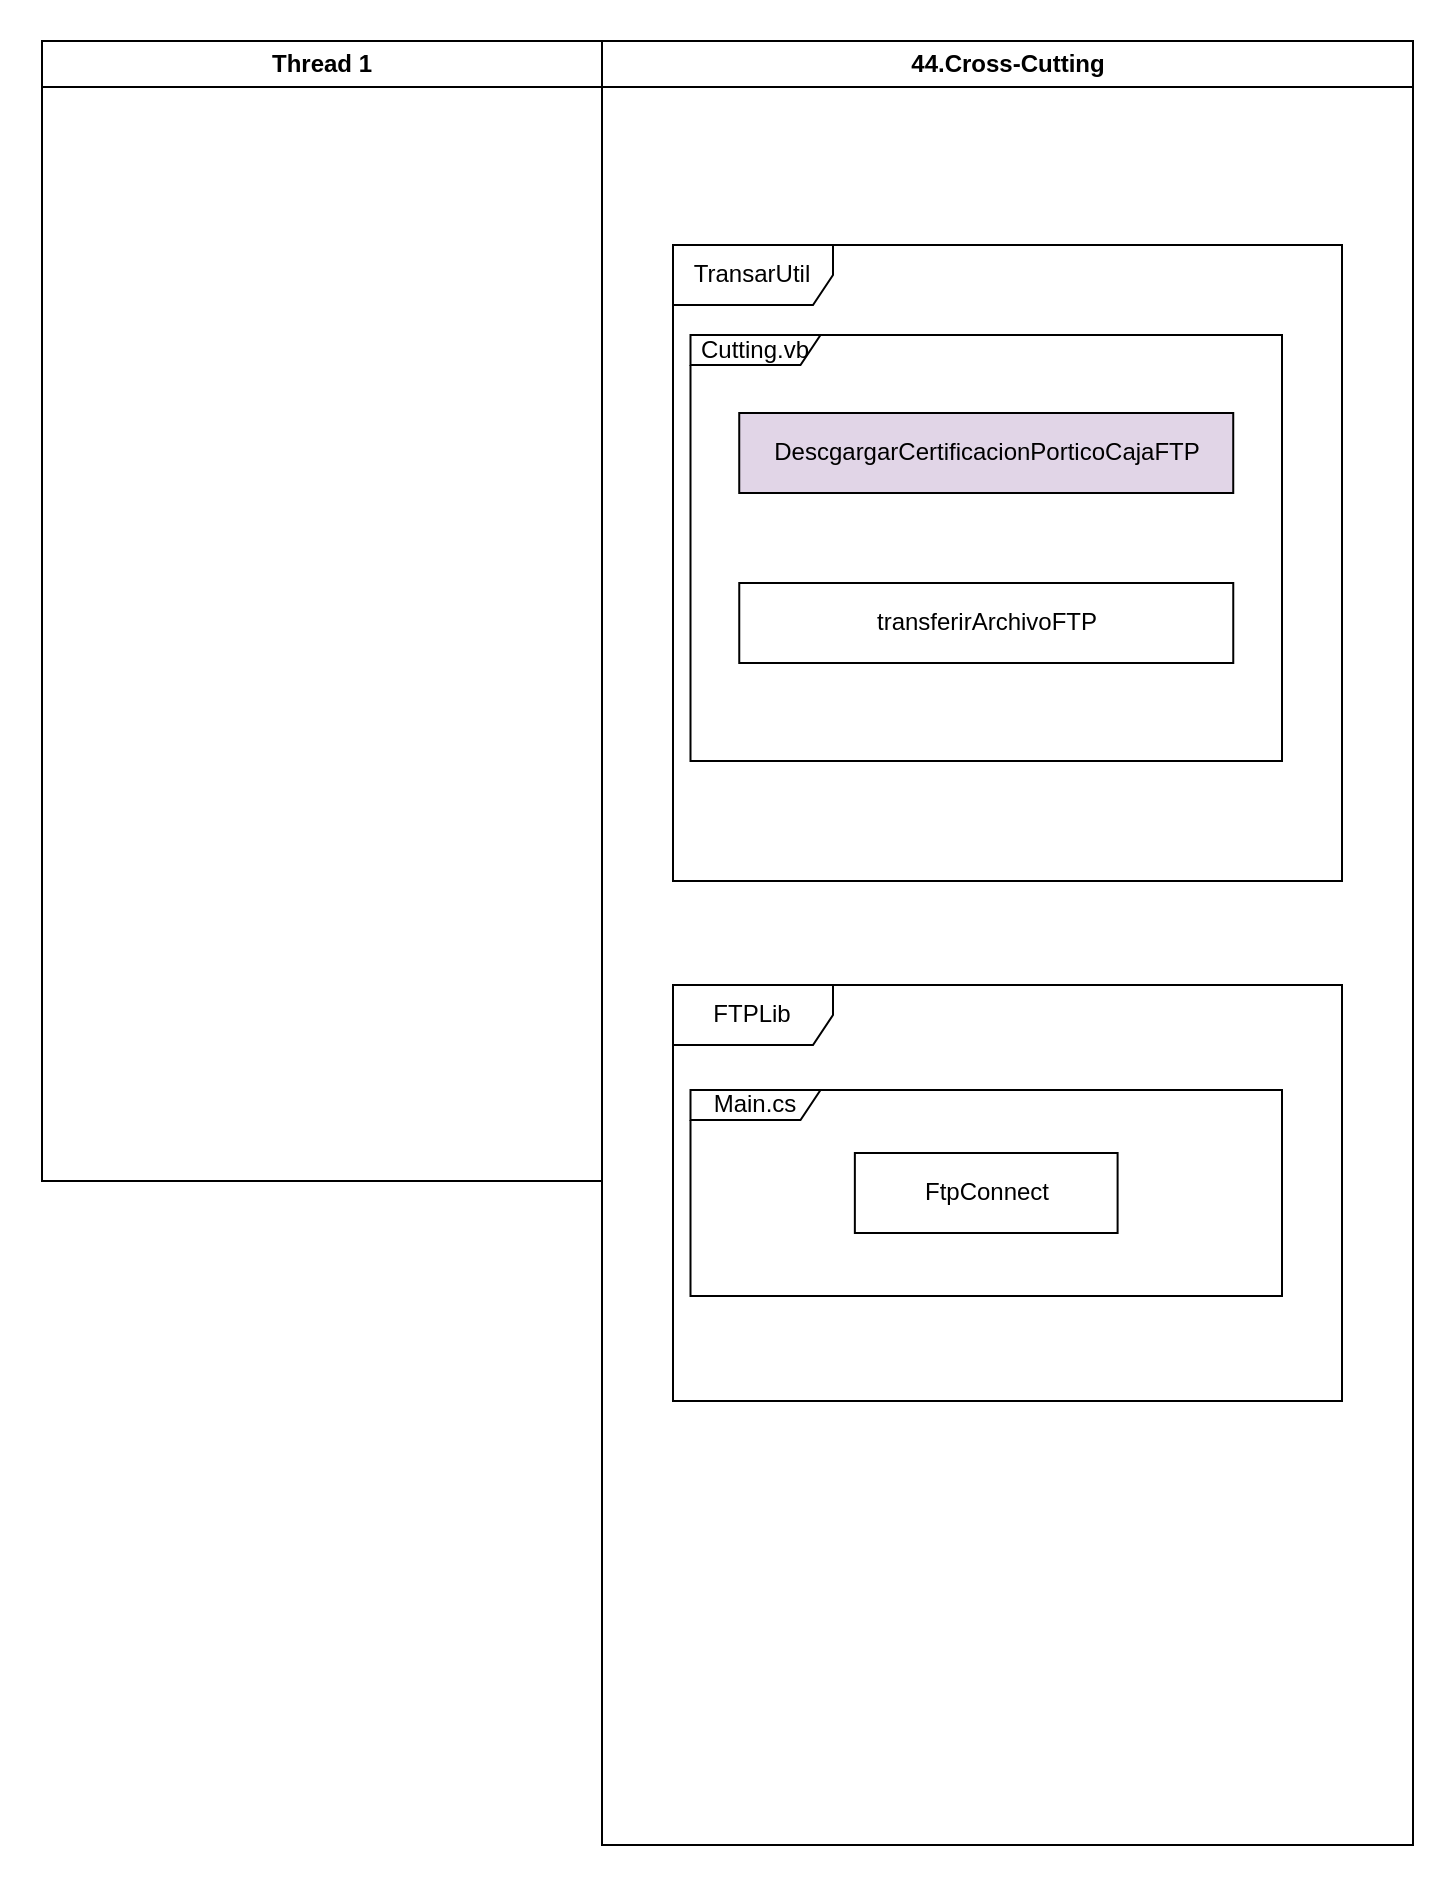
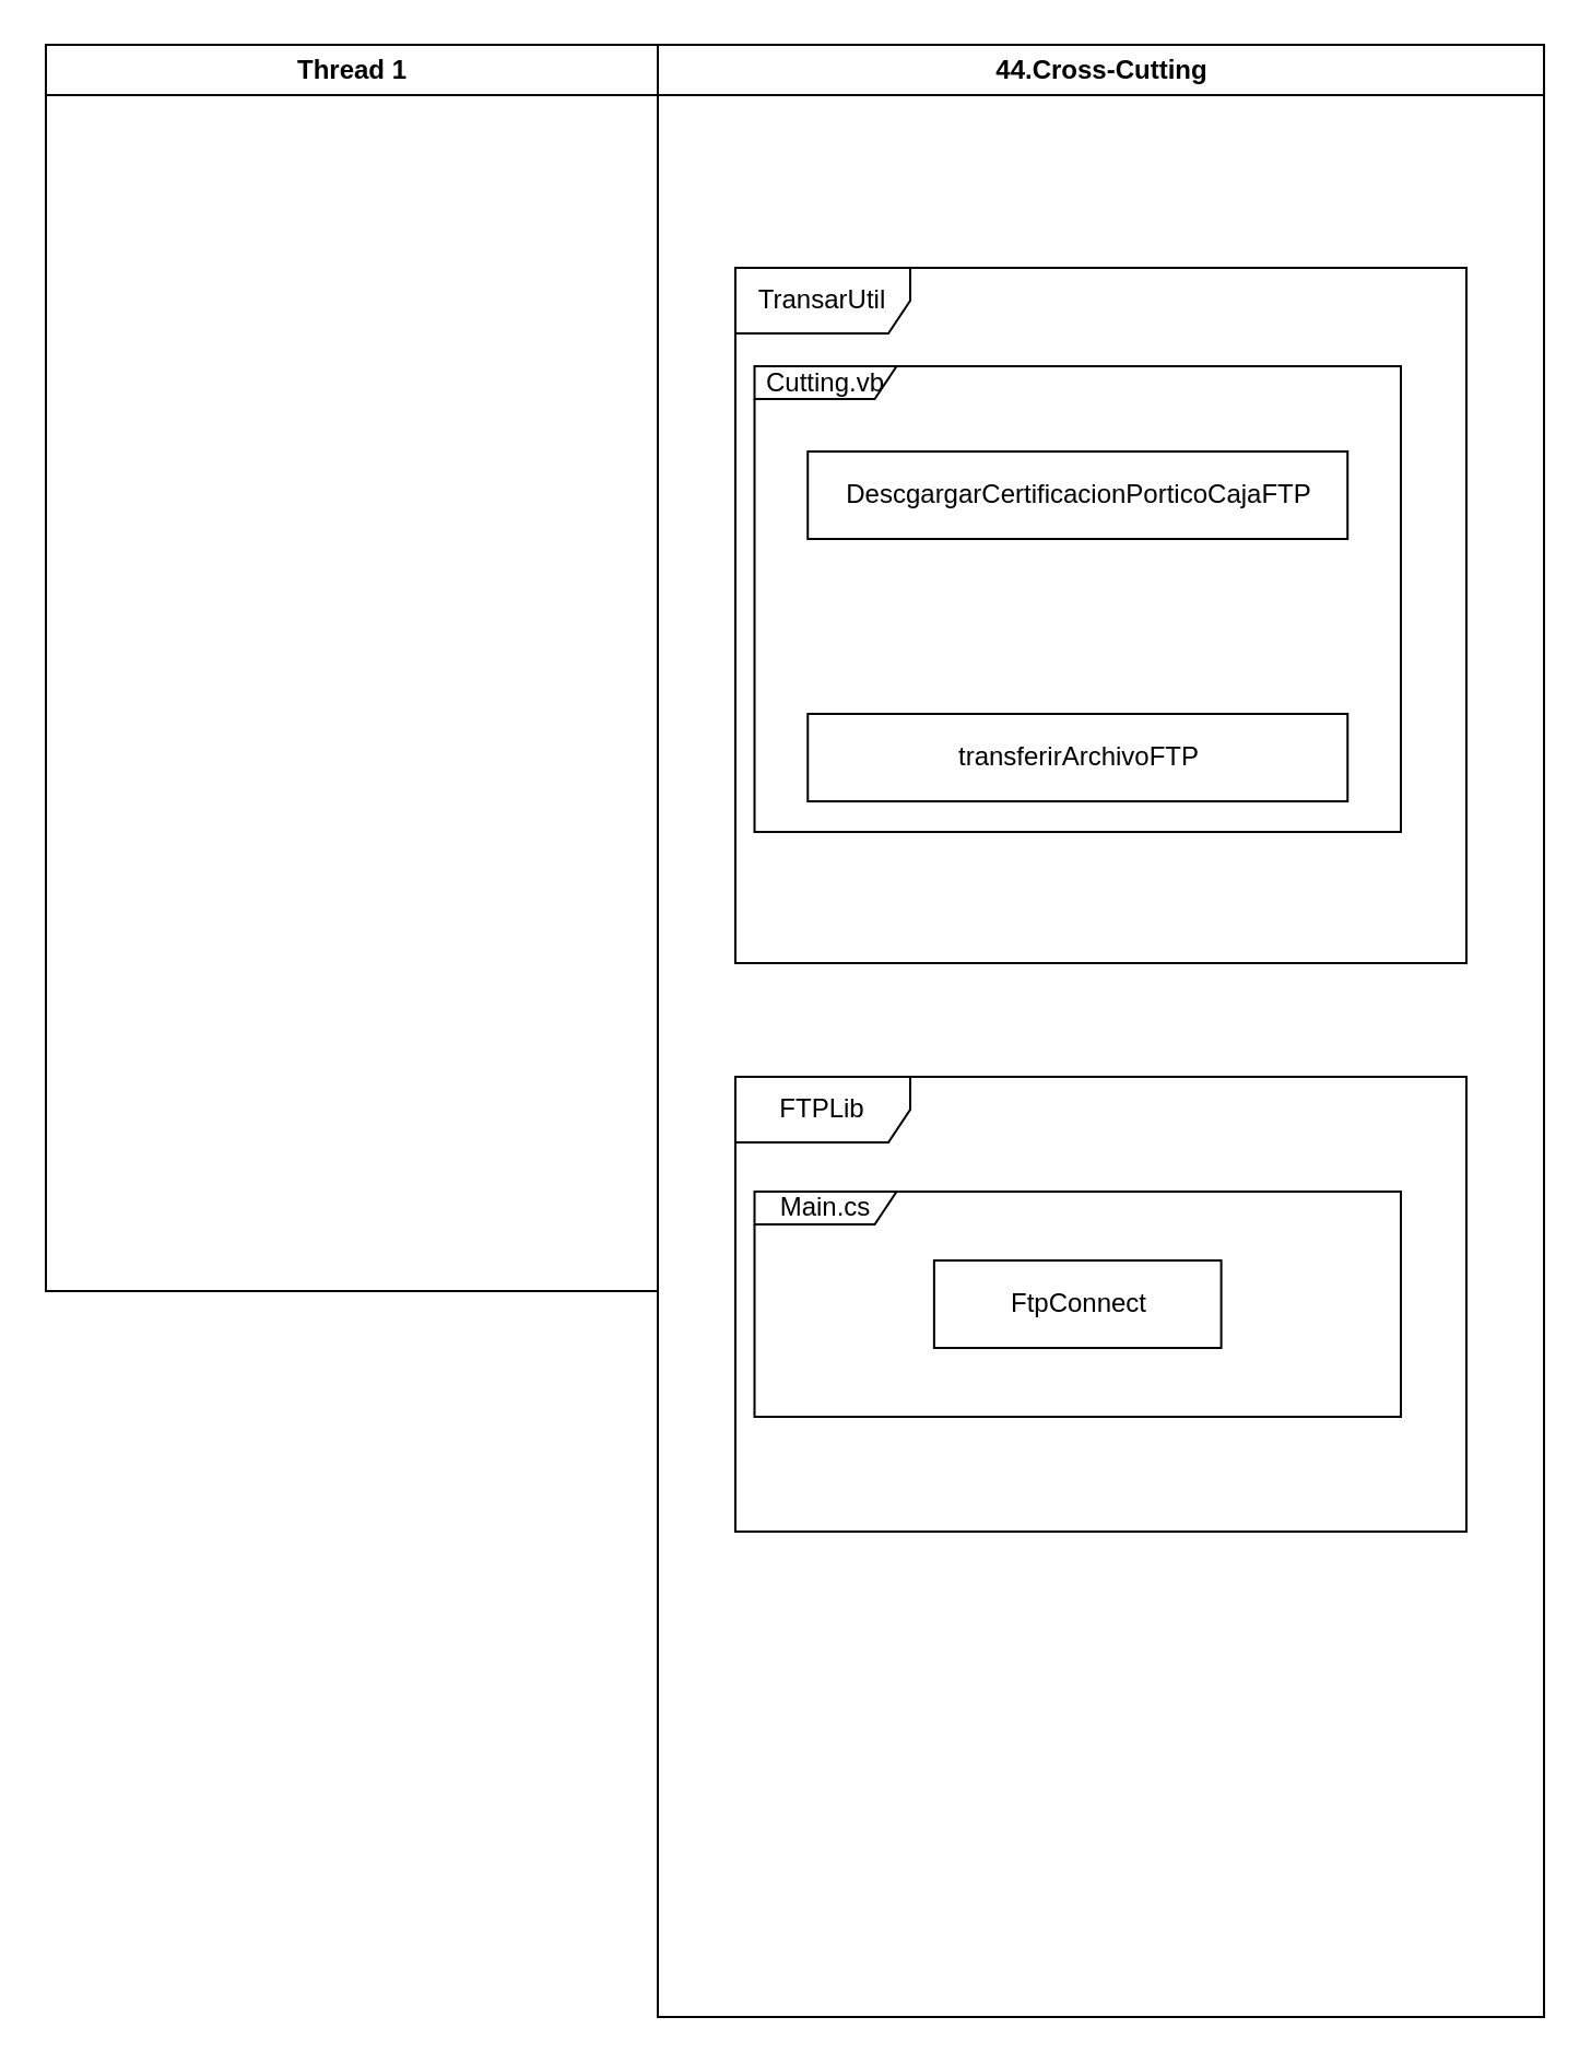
- <mxCell id="6" value="DescgargarCertificacionPorticoCajaFTP" style="html=1;fillColor=#e1d5e7;" vertex="1" parent="3"><mxGeometry x="68.62" y="186" width="247" height="40" as="geometry" /></mxCell>
+ <mxCell id="6" value="DescgargarCertificacionPorticoCajaFTP" style="html=1;" vertex="1" parent="3"><mxGeometry x="68.62" y="186" width="247" height="40" as="geometry" /></mxCell>
- <mxCell id="10" value="transferirArchivoFTP" style="html=1;" vertex="1" parent="3"><mxGeometry x="68.63" y="271" width="247" height="40" as="geometry" /></mxCell>
+ <mxCell id="10" value="transferirArchivoFTP" style="html=1;" vertex="1" parent="3"><mxGeometry x="68.63" y="306" width="247" height="40" as="geometry" /></mxCell>
